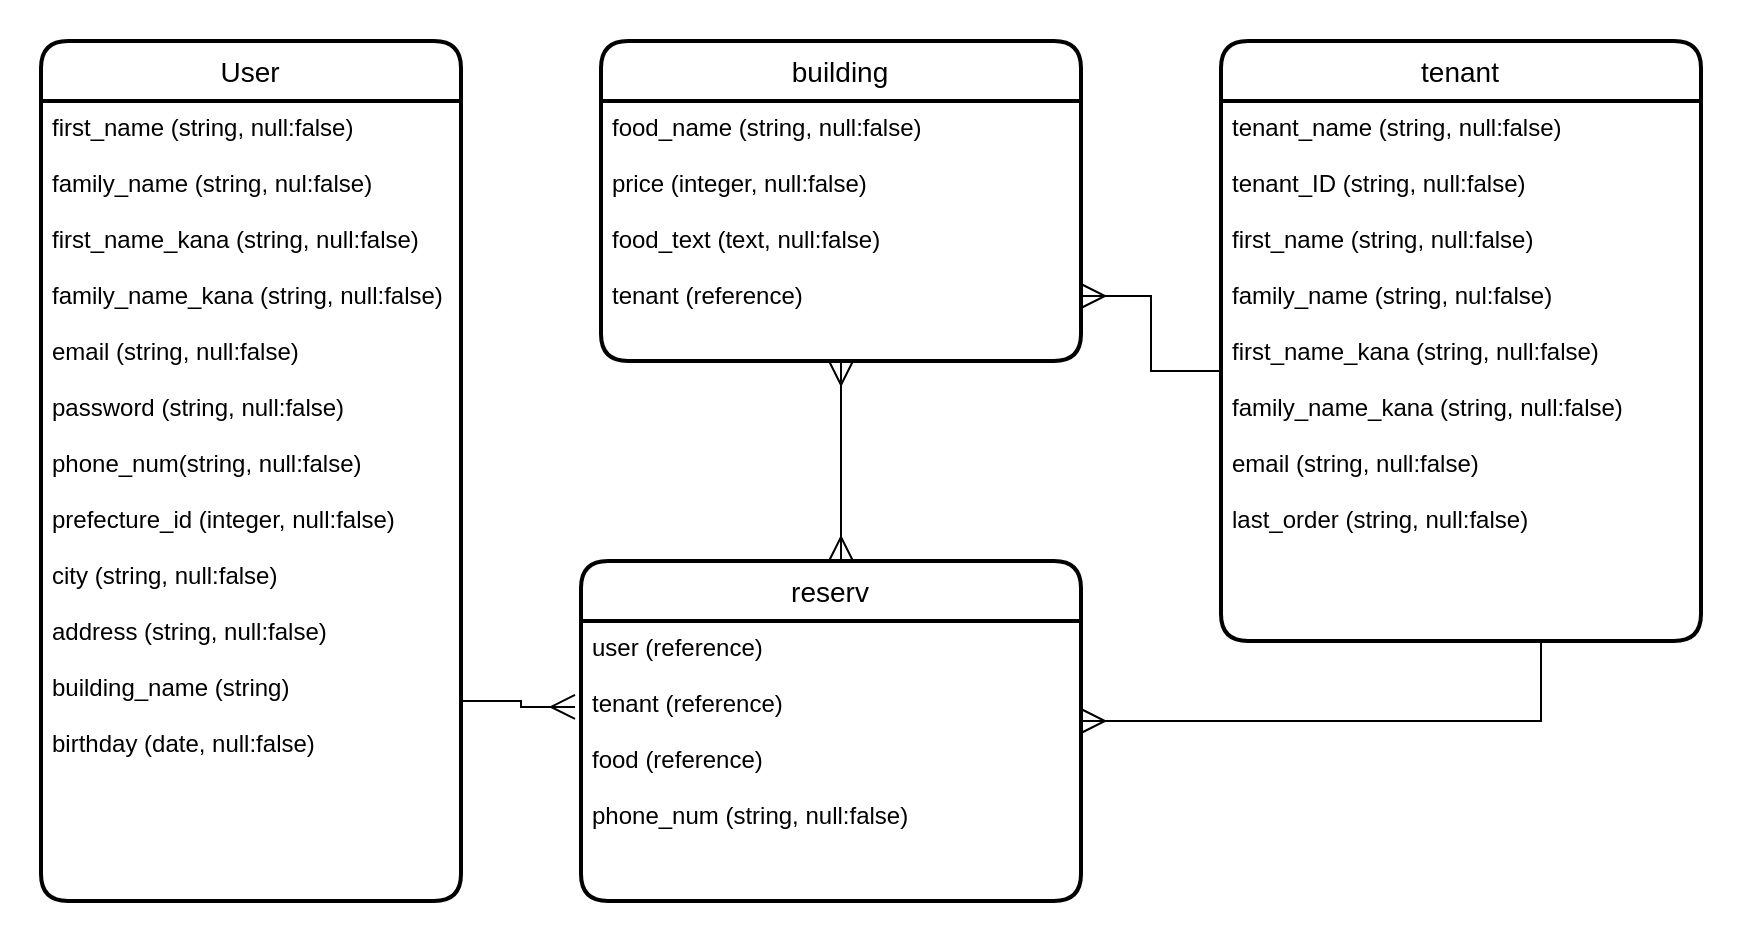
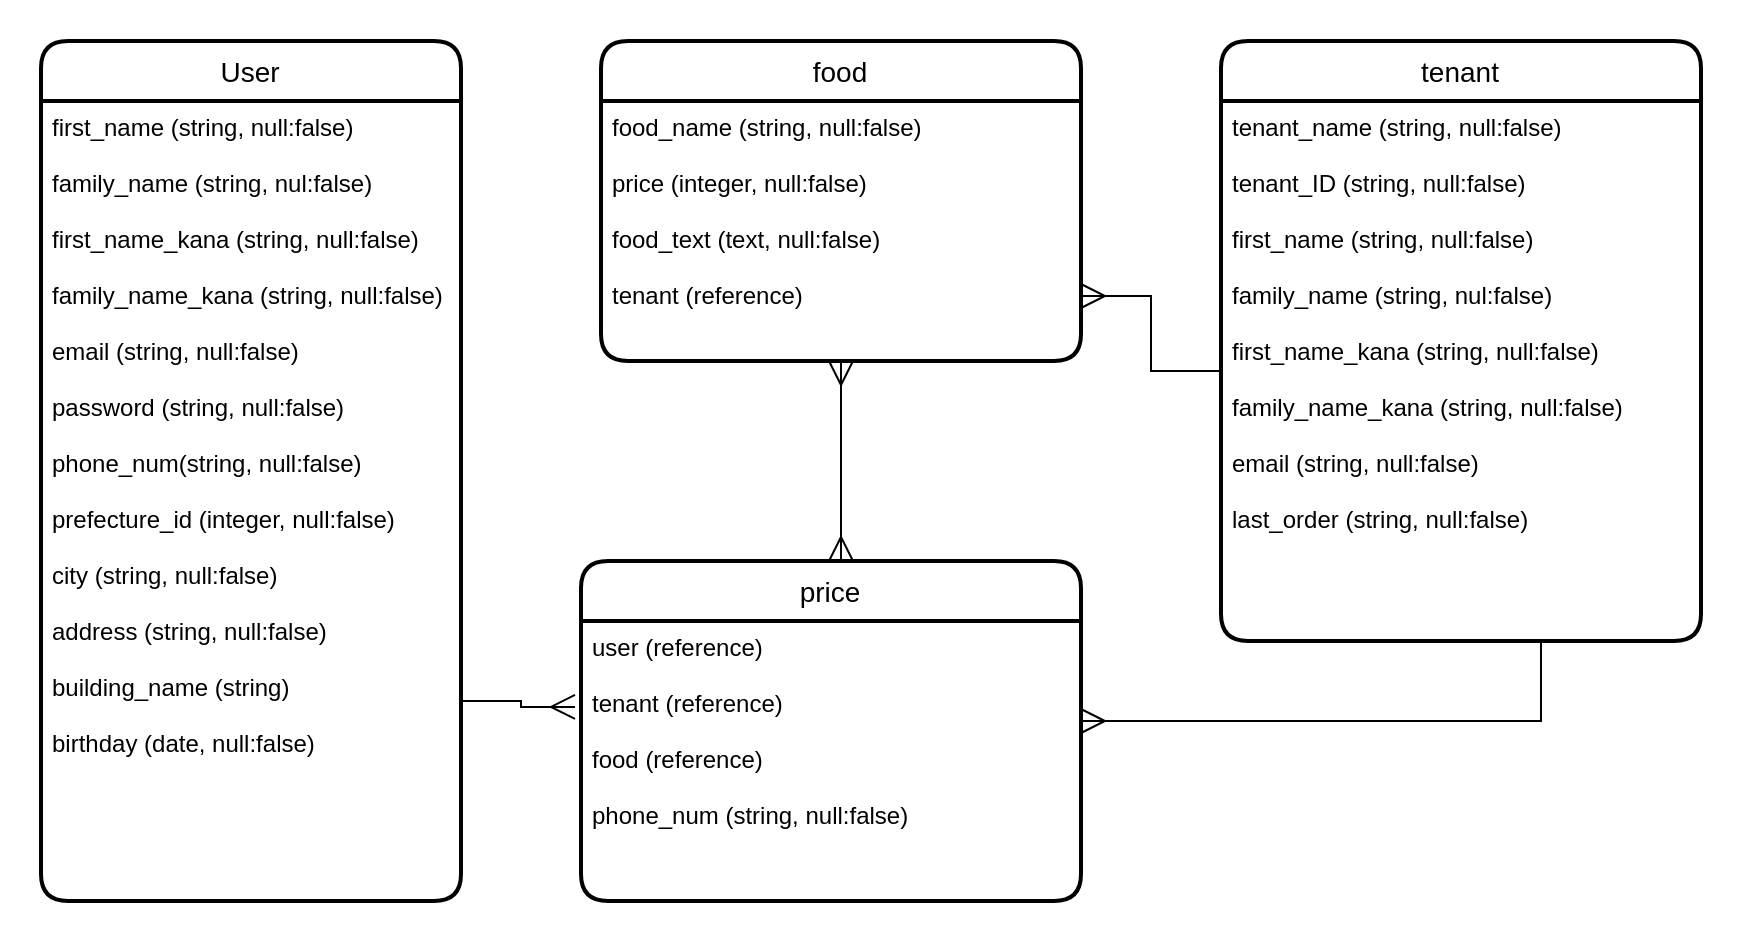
- <mxCell id="6" value="building" style="swimlane;childLayout=stackLayout;horizontal=1;startSize=30;horizontalStack=0;rounded=1;fontSize=14;fontStyle=0;strokeWidth=2;resizeParent=0;resizeLast=1;shadow=0;dashed=0;align=center;" vertex="1" parent="1"><mxGeometry x="300" y="20" width="240" height="160" as="geometry" /></mxCell>
+ <mxCell id="6" value="food" style="swimlane;childLayout=stackLayout;horizontal=1;startSize=30;horizontalStack=0;rounded=1;fontSize=14;fontStyle=0;strokeWidth=2;resizeParent=0;resizeLast=1;shadow=0;dashed=0;align=center;" vertex="1" parent="1"><mxGeometry x="300" y="20" width="240" height="160" as="geometry" /></mxCell>
- <mxCell id="8" value="reserv" style="swimlane;childLayout=stackLayout;horizontal=1;startSize=30;horizontalStack=0;rounded=1;fontSize=14;fontStyle=0;strokeWidth=2;resizeParent=0;resizeLast=1;shadow=0;dashed=0;align=center;" vertex="1" parent="1"><mxGeometry x="290" y="280" width="250" height="170" as="geometry" /></mxCell>
+ <mxCell id="8" value="price" style="swimlane;childLayout=stackLayout;horizontal=1;startSize=30;horizontalStack=0;rounded=1;fontSize=14;fontStyle=0;strokeWidth=2;resizeParent=0;resizeLast=1;shadow=0;dashed=0;align=center;" vertex="1" parent="1"><mxGeometry x="290" y="280" width="250" height="170" as="geometry" /></mxCell>
